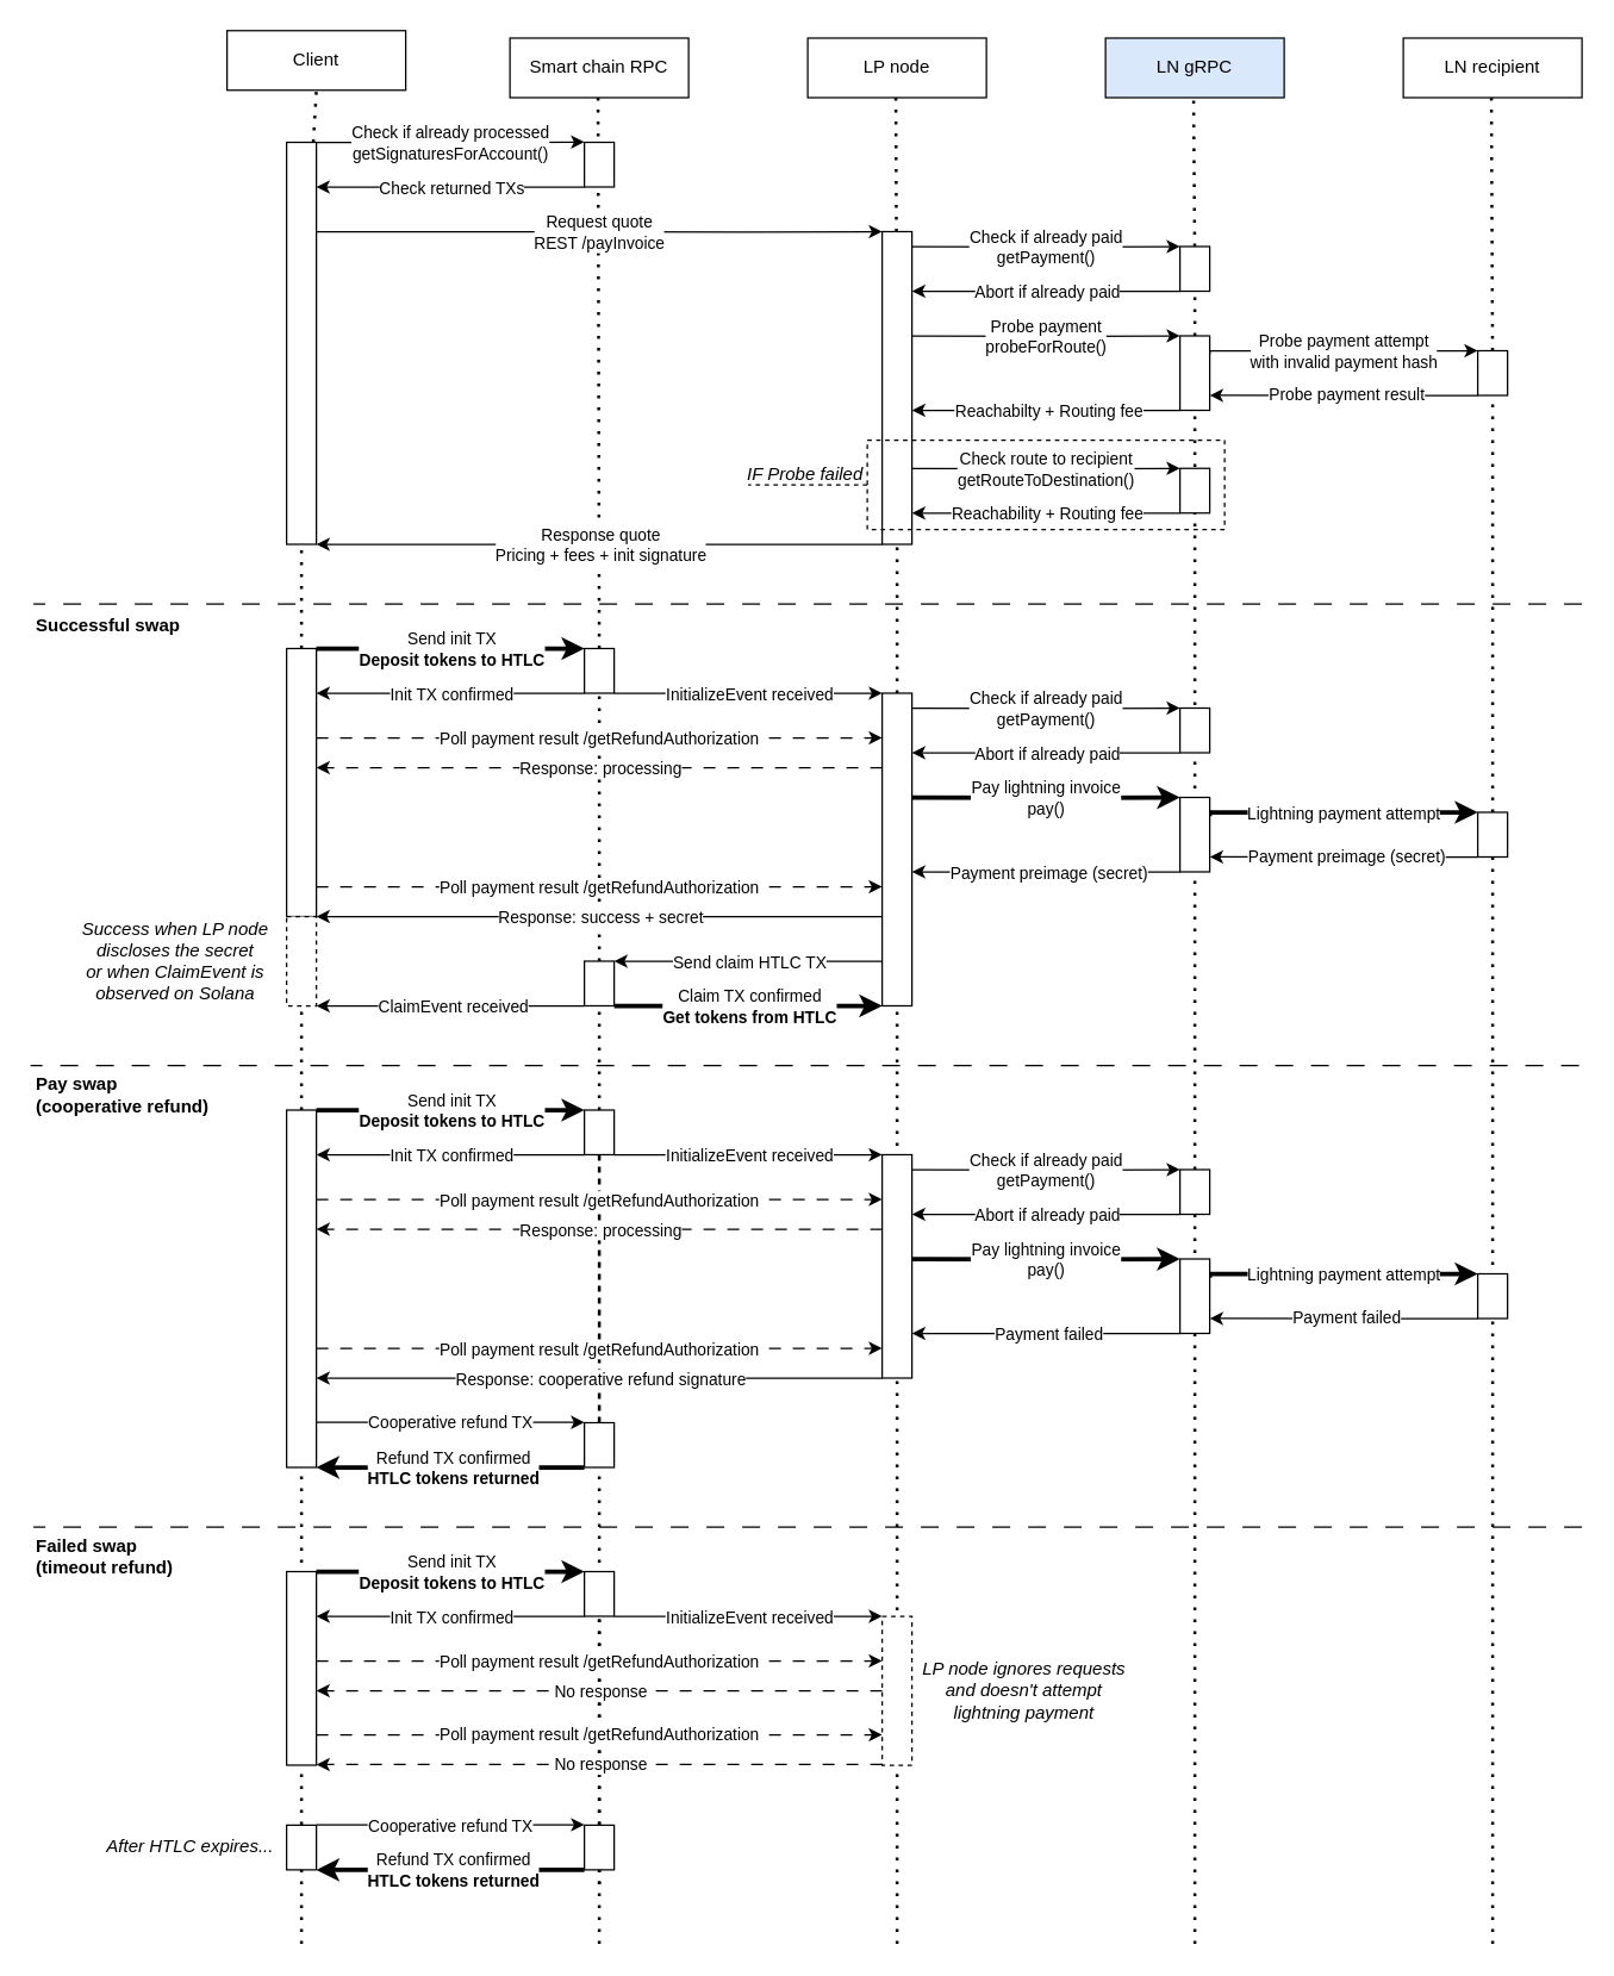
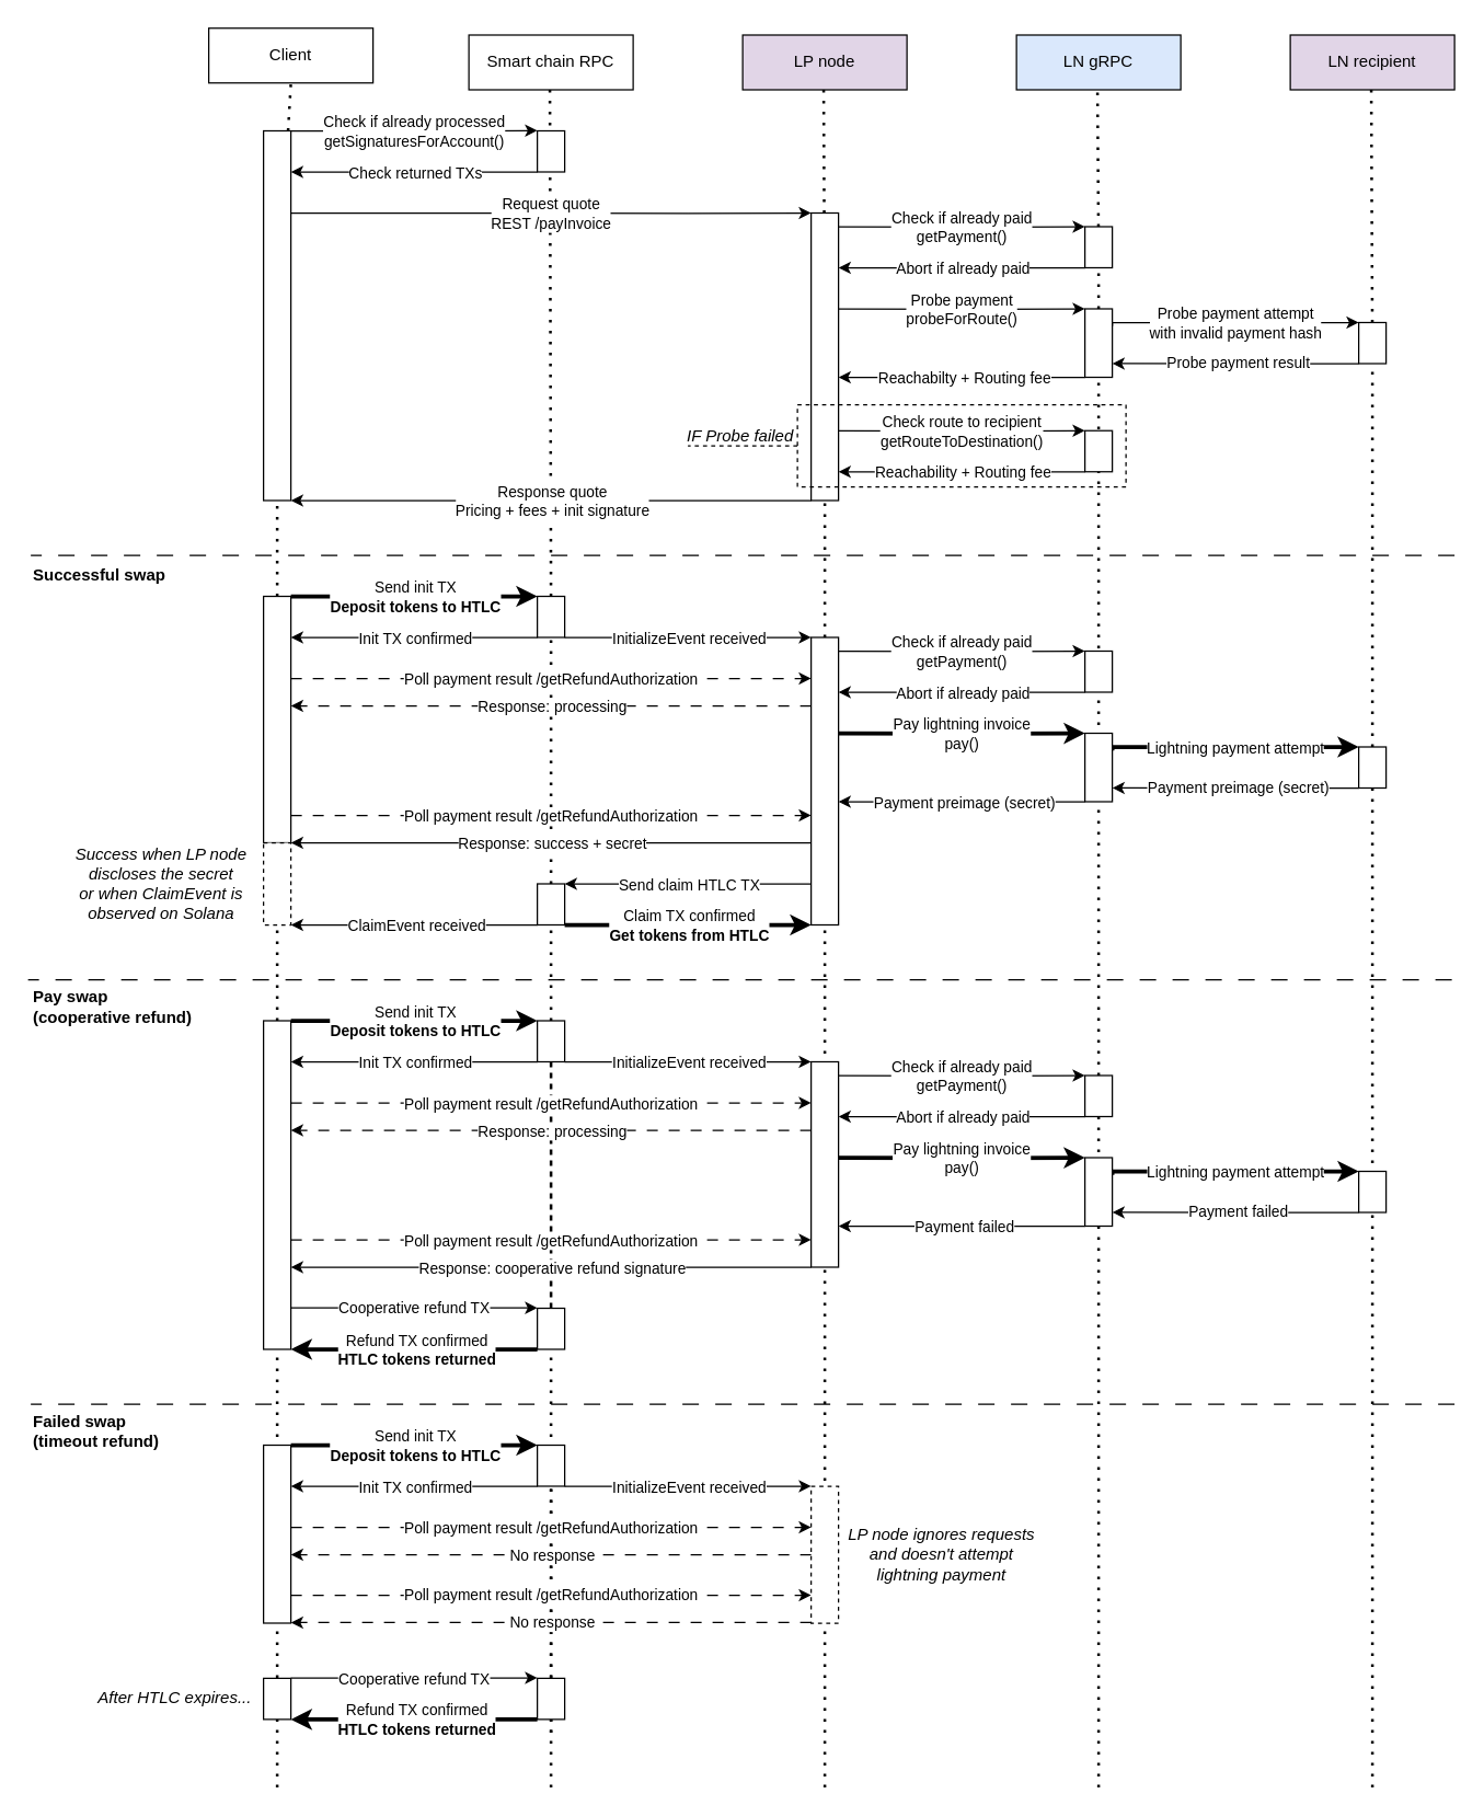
- <mxCell id="3" value="LP node" style="rounded=0;whiteSpace=wrap;html=1;" parent="1" vertex="1"><mxGeometry x="542" y="25" width="120" height="40" as="geometry" /></mxCell>
+ <mxCell id="3" value="LP node" style="rounded=0;whiteSpace=wrap;html=1;fillColor=#e1d5e7;" parent="1" vertex="1"><mxGeometry x="542" y="25" width="120" height="40" as="geometry" /></mxCell>
- <mxCell id="4" value="LN recipient" style="rounded=0;whiteSpace=wrap;html=1;" parent="1" vertex="1"><mxGeometry x="942" y="25" width="120" height="40" as="geometry" /></mxCell>
+ <mxCell id="4" value="LN recipient" style="rounded=0;whiteSpace=wrap;html=1;fillColor=#e1d5e7;" parent="1" vertex="1"><mxGeometry x="942" y="25" width="120" height="40" as="geometry" /></mxCell>
